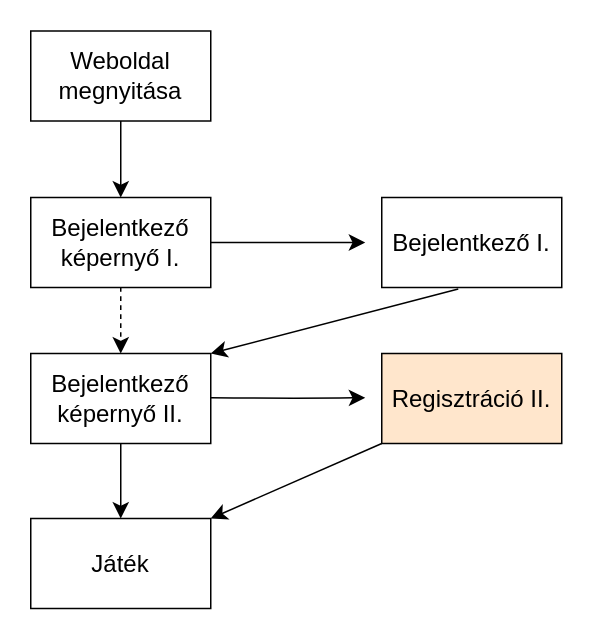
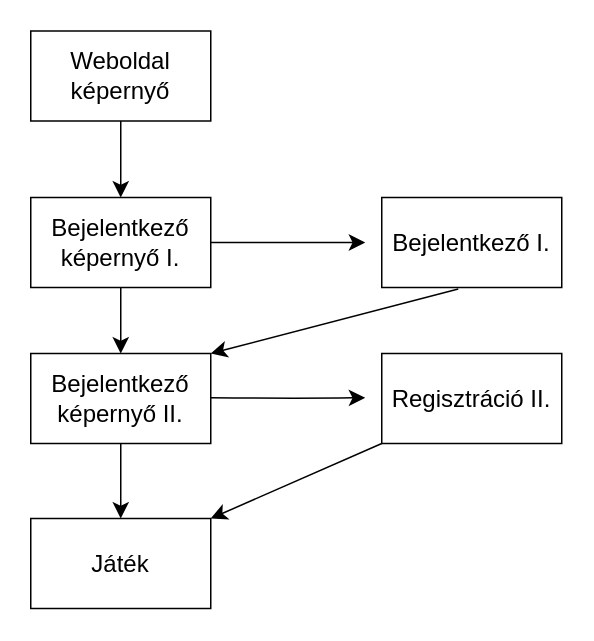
- <mxCell id="2" value="Weboldal megnyitása" style="rounded=0;whiteSpace=wrap;html=1;fontSize=16;" vertex="1" parent="1"><mxGeometry x="20" y="20" width="120" height="60" as="geometry" /></mxCell>
+ <mxCell id="2" value="Weboldal képernyő" style="rounded=0;whiteSpace=wrap;html=1;fontSize=16;" vertex="1" parent="1"><mxGeometry x="20" y="20" width="120" height="60" as="geometry" /></mxCell>
- <mxCell id="6" value="" style="endArrow=classic;html=1;rounded=0;fontSize=12;startSize=8;endSize=8;curved=1;exitX=0.5;exitY=1;exitDx=0;exitDy=0;entryX=0.5;entryY=0;entryDx=0;entryDy=0;dashed=1;" edge="1" parent="1" source="3" target="5"><mxGeometry width="50" height="50" relative="1" as="geometry"><mxPoint x="284" y="240" as="sourcePoint" /><mxPoint x="334" y="190" as="targetPoint" /></mxGeometry></mxCell>
+ <mxCell id="6" value="" style="endArrow=classic;html=1;rounded=0;fontSize=12;startSize=8;endSize=8;curved=1;exitX=0.5;exitY=1;exitDx=0;exitDy=0;entryX=0.5;entryY=0;entryDx=0;entryDy=0;" edge="1" parent="1" source="3" target="5"><mxGeometry width="50" height="50" relative="1" as="geometry"><mxPoint x="284" y="240" as="sourcePoint" /><mxPoint x="334" y="190" as="targetPoint" /></mxGeometry></mxCell>
- <mxCell id="12" value="Regisztráció II." style="rounded=0;whiteSpace=wrap;html=1;fontSize=16;fillColor=#ffe6cc;" vertex="1" parent="1"><mxGeometry x="254" y="235" width="120" height="60" as="geometry" /></mxCell>
+ <mxCell id="12" value="Regisztráció II." style="rounded=0;whiteSpace=wrap;html=1;fontSize=16;" vertex="1" parent="1"><mxGeometry x="254" y="235" width="120" height="60" as="geometry" /></mxCell>
